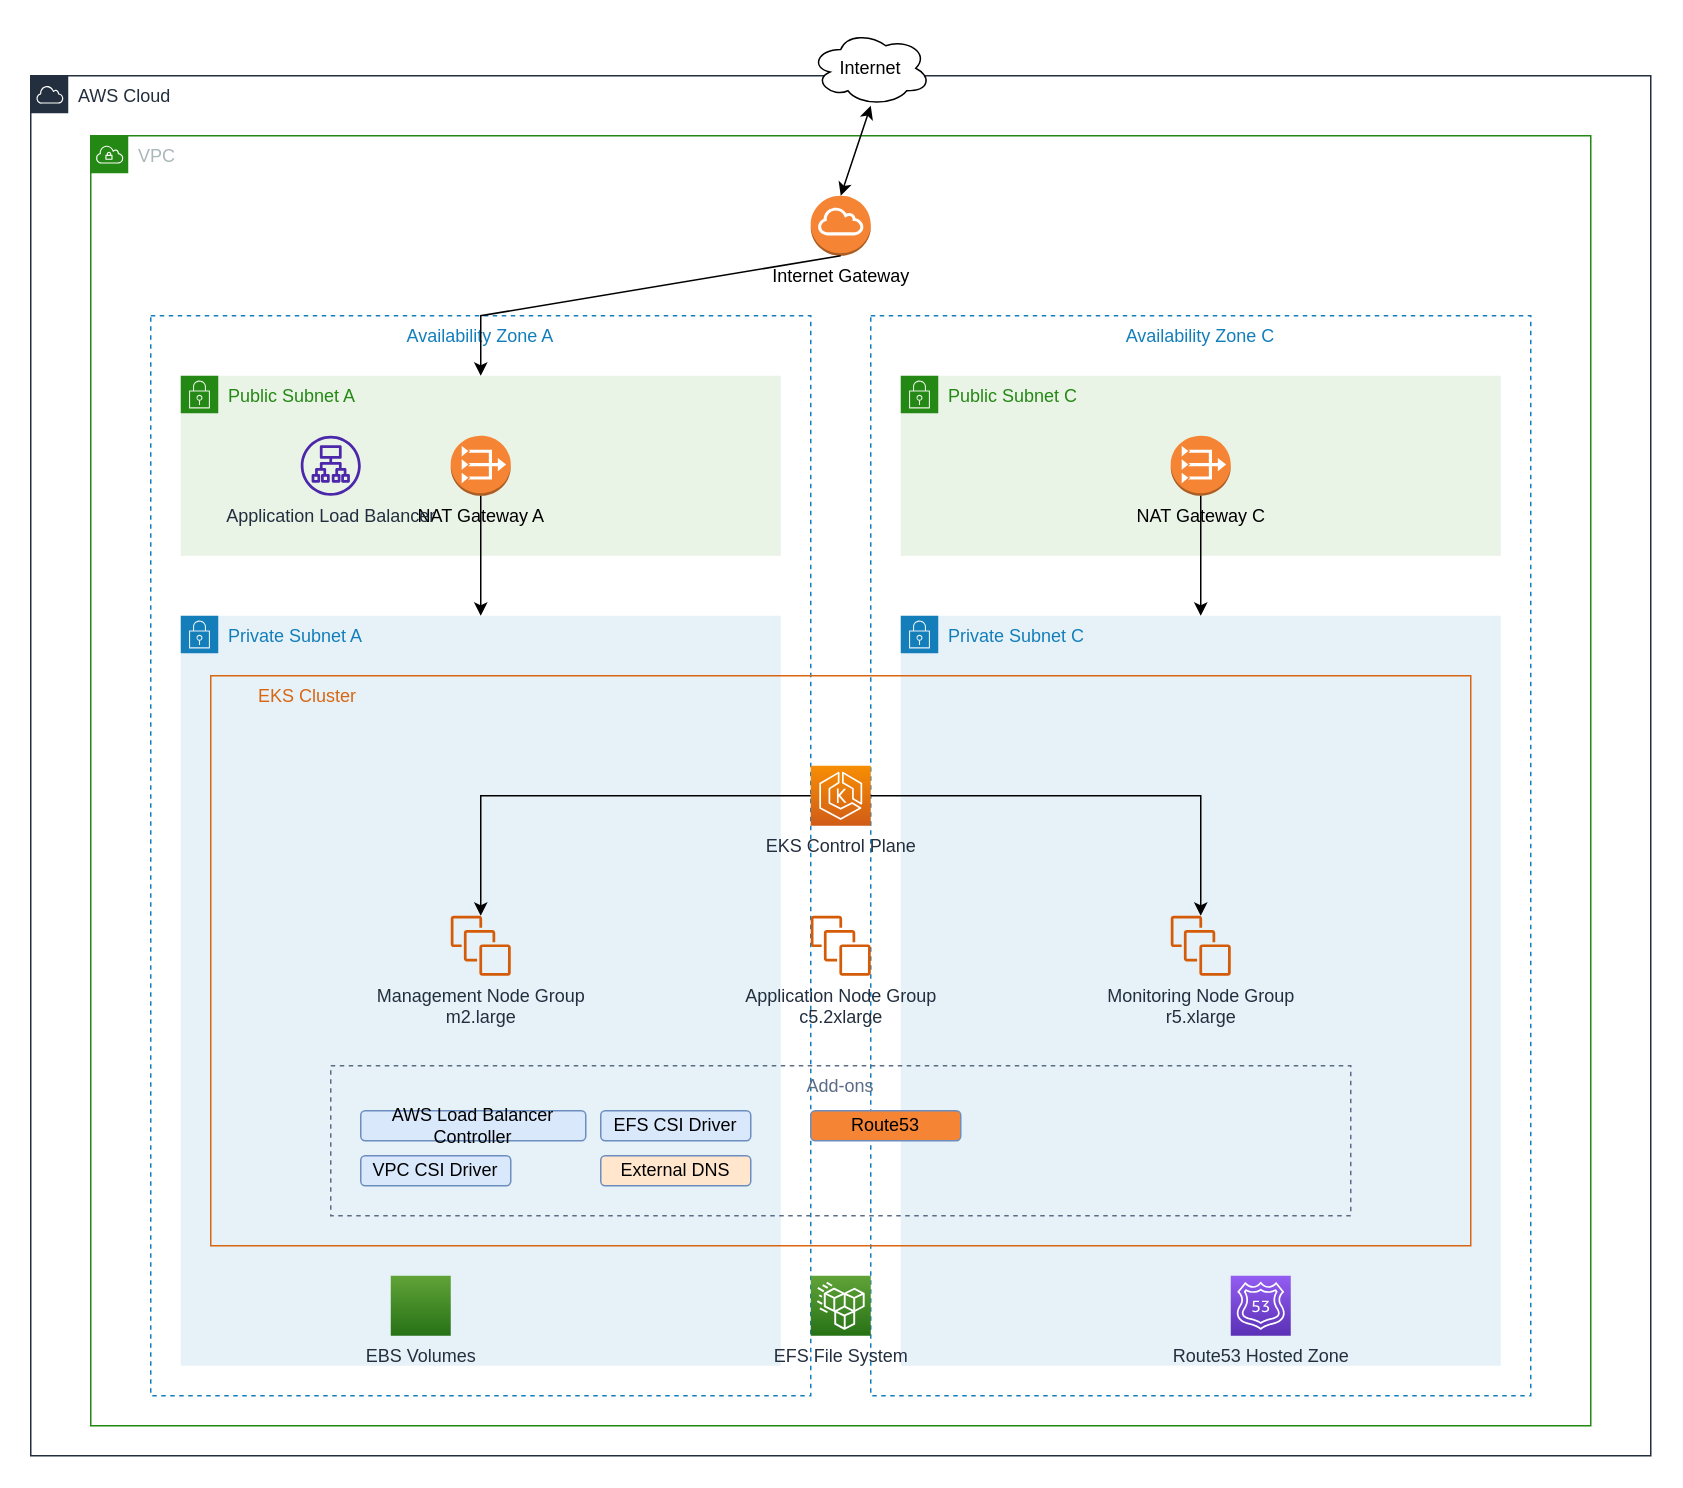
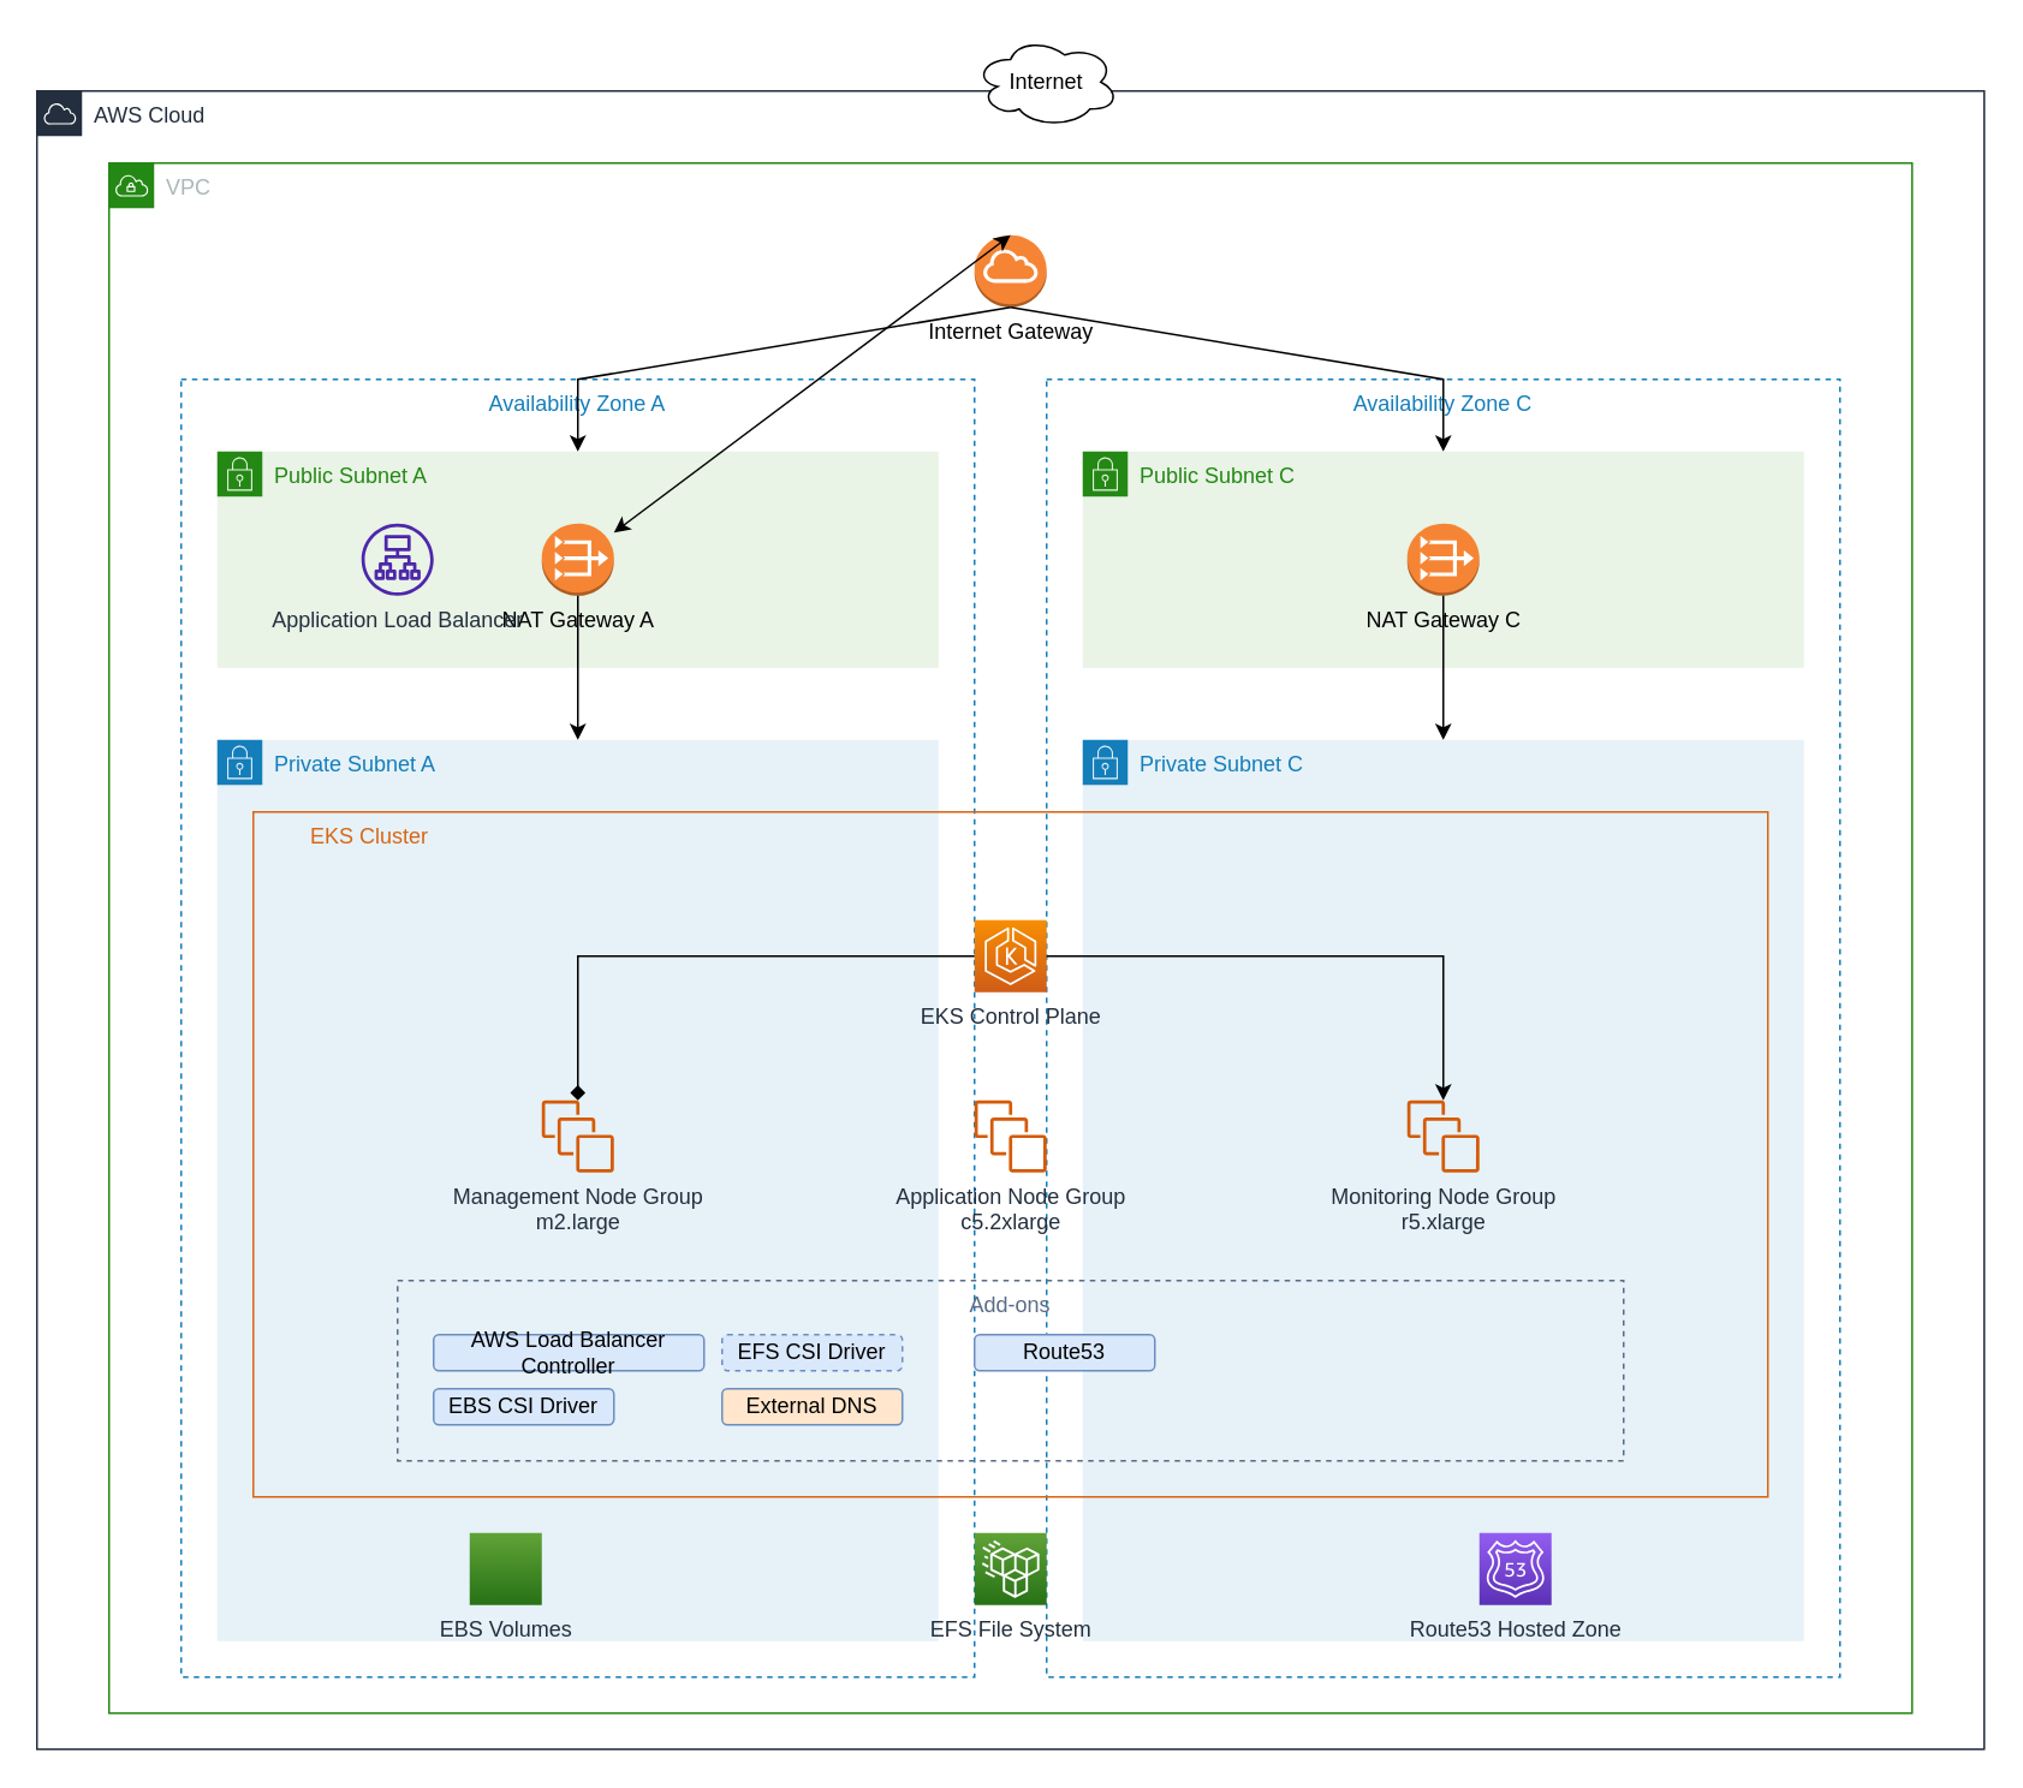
- <mxCell id="35" value="" style="endArrow=classic;startArrow=classic;html=1;rounded=0;exitX=0.5;exitY=0;exitDx=0;exitDy=0;exitPerimeter=0;entryX=0.5;entryY=1;entryDx=0;entryDy=0;" edge="1" parent="1" source="4" target="34"><mxGeometry width="50" height="50" relative="1" as="geometry"><mxPoint x="540" y="100" as="sourcePoint" /><mxPoint x="590" y="50" as="targetPoint" /></mxGeometry></mxCell>
+ <mxCell id="35" value="" style="endArrow=classic;startArrow=classic;html=1;rounded=0;exitX=0.5;exitY=0;exitDx=0;exitDy=0;exitPerimeter=0;" edge="1" parent="1" source="4" target="8"><mxGeometry width="50" height="50" relative="1" as="geometry"><mxPoint x="540" y="100" as="sourcePoint" /><mxPoint x="590" y="50" as="targetPoint" /></mxGeometry></mxCell>
+ <mxCell id="29" value="" style="endArrow=classic;html=1;rounded=0;exitX=0.5;exitY=1;exitDx=0;exitDy=0;exitPerimeter=0;entryX=0.5;entryY=0;entryDx=0;entryDy=0;" edge="1" parent="3" source="4" target="11"><mxGeometry width="50" height="50" relative="1" as="geometry"><mxPoint x="500" y="90" as="sourcePoint" /><mxPoint x="550" y="40" as="targetPoint" /><Array as="points"><mxPoint x="740" y="120" /></Array></mxGeometry></mxCell>
- <mxCell id="32" value="" style="endArrow=classic;html=1;rounded=0;exitX=0;exitY=0.5;exitDx=0;exitDy=0;exitPerimeter=0;entryX=0.5;entryY=0;entryDx=0;entryDy=0;entryPerimeter=0;" edge="1" parent="14" source="15" target="16"><mxGeometry width="50" height="50" relative="1" as="geometry"><mxPoint x="400" y="210" as="sourcePoint" /><mxPoint x="450" y="160" as="targetPoint" /><Array as="points"><mxPoint x="180" y="80" /></Array></mxGeometry></mxCell>
+ <mxCell id="32" value="" style="endArrow=diamond;html=1;rounded=0;exitX=0;exitY=0.5;exitDx=0;exitDy=0;exitPerimeter=0;entryX=0.5;entryY=0;entryDx=0;entryDy=0;entryPerimeter=0;" edge="1" parent="14" source="15" target="16"><mxGeometry width="50" height="50" relative="1" as="geometry"><mxPoint x="400" y="210" as="sourcePoint" /><mxPoint x="450" y="160" as="targetPoint" /><Array as="points"><mxPoint x="180" y="80" /></Array></mxGeometry></mxCell>
- <mxCell id="22" value="EFS CSI Driver" style="rounded=1;whiteSpace=wrap;html=1;fillColor=#dae8fc;strokeColor=#6c8ebf;" vertex="1" parent="14"><mxGeometry x="260" y="290" width="100" height="20" as="geometry" /></mxCell>
+ <mxCell id="22" value="EFS CSI Driver" style="rounded=1;whiteSpace=wrap;html=1;fillColor=#dae8fc;strokeColor=#6c8ebf;dashed=1;" vertex="1" parent="14"><mxGeometry x="260" y="290" width="100" height="20" as="geometry" /></mxCell>
- <mxCell id="24" value="Route53" style="rounded=1;whiteSpace=wrap;html=1;fillColor=#f58534;strokeColor=#6c8ebf;" vertex="1" parent="14"><mxGeometry x="400" y="290" width="100" height="20" as="geometry" /></mxCell>
+ <mxCell id="24" value="Route53" style="rounded=1;whiteSpace=wrap;html=1;fillColor=#dae8fc;strokeColor=#6c8ebf;" vertex="1" parent="14"><mxGeometry x="400" y="290" width="100" height="20" as="geometry" /></mxCell>
- <mxCell id="21" value="VPC CSI Driver" style="rounded=1;whiteSpace=wrap;html=1;fillColor=#dae8fc;strokeColor=#6c8ebf;" vertex="1" parent="14"><mxGeometry x="100" y="320" width="100" height="20" as="geometry" /></mxCell>
+ <mxCell id="21" value="EBS CSI Driver" style="rounded=1;whiteSpace=wrap;html=1;fillColor=#dae8fc;strokeColor=#6c8ebf;" vertex="1" parent="14"><mxGeometry x="100" y="320" width="100" height="20" as="geometry" /></mxCell>
